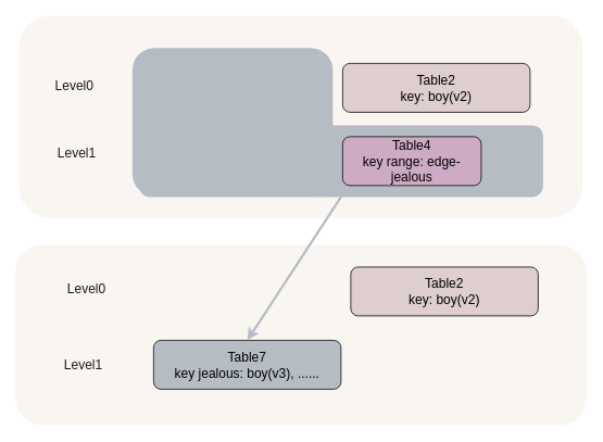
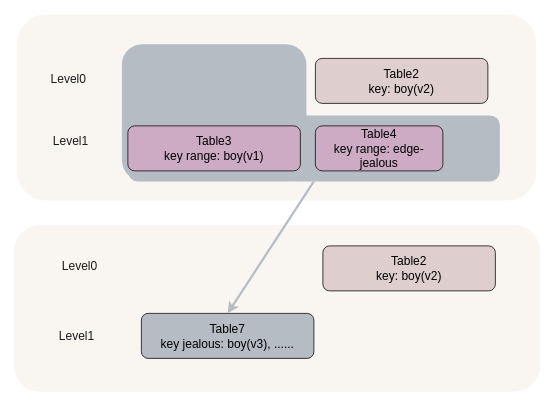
+ <mxCell id="7" value="Table3&lt;br&gt;key range: boy(v1)" style="rounded=1;whiteSpace=wrap;html=1;fontSize=16;fillColor=#CEABC5;" parent="1" vertex="1"><mxGeometry x="170" y="167" width="230" height="60" as="geometry" /></mxCell>
